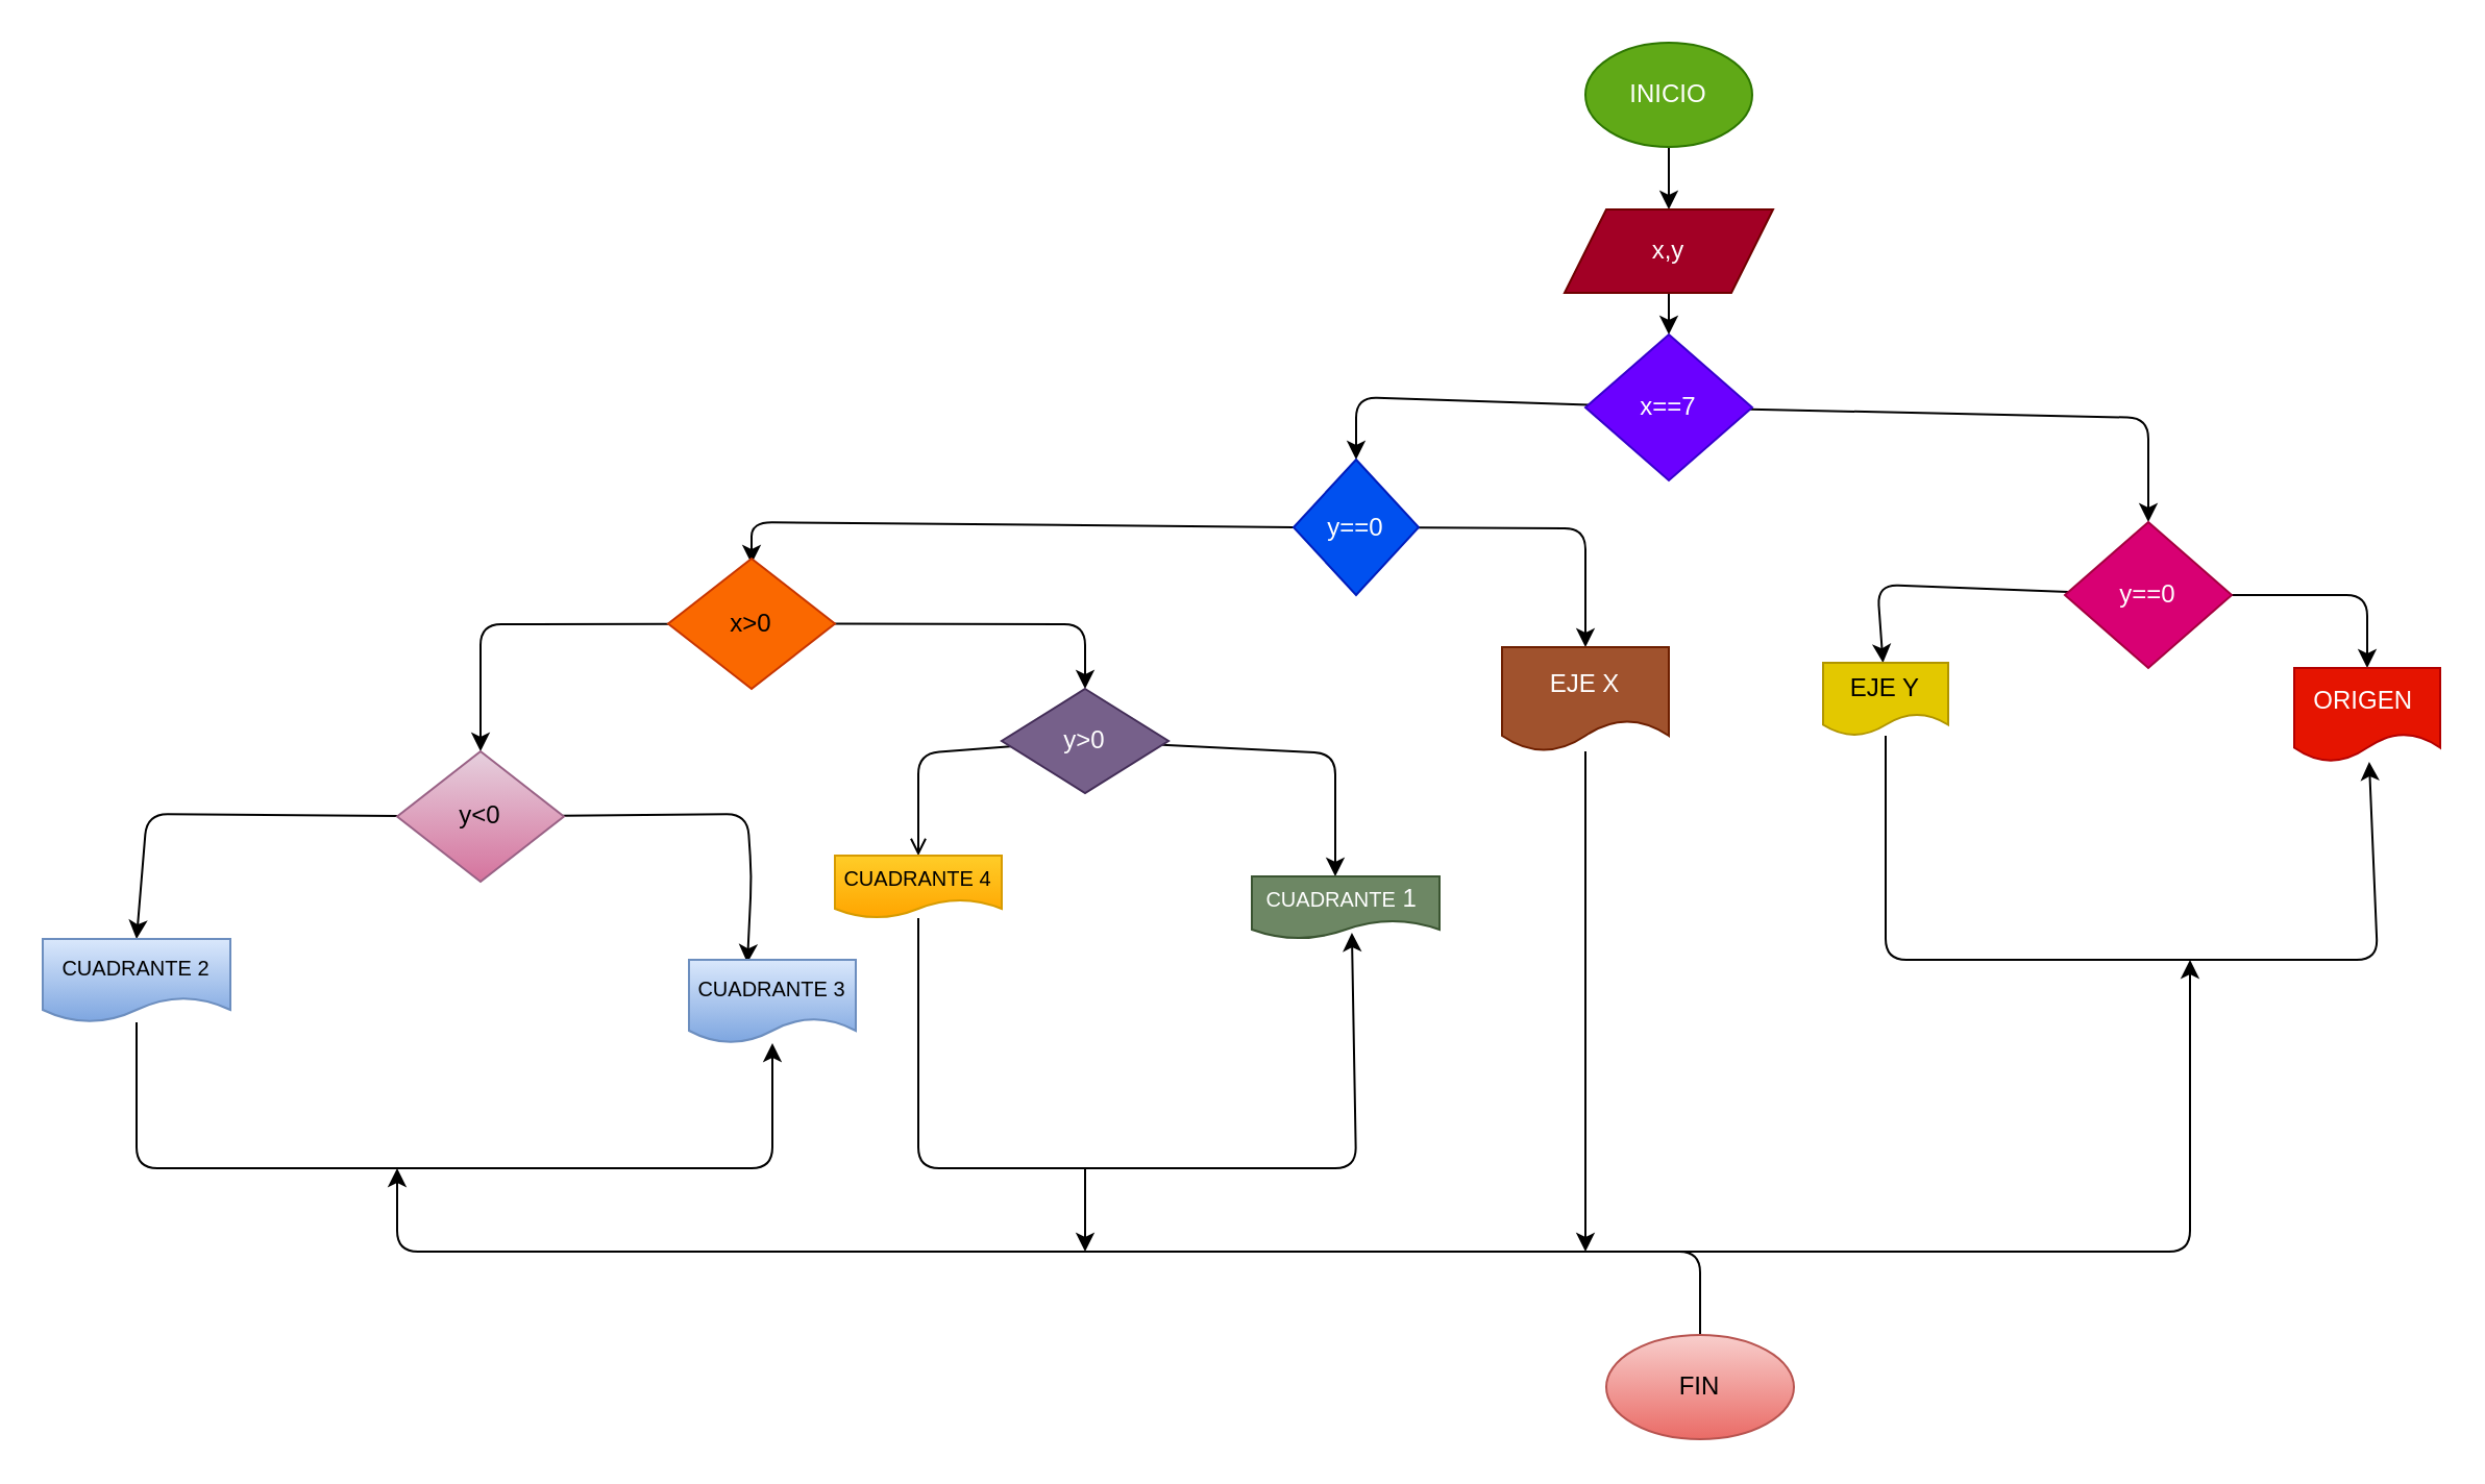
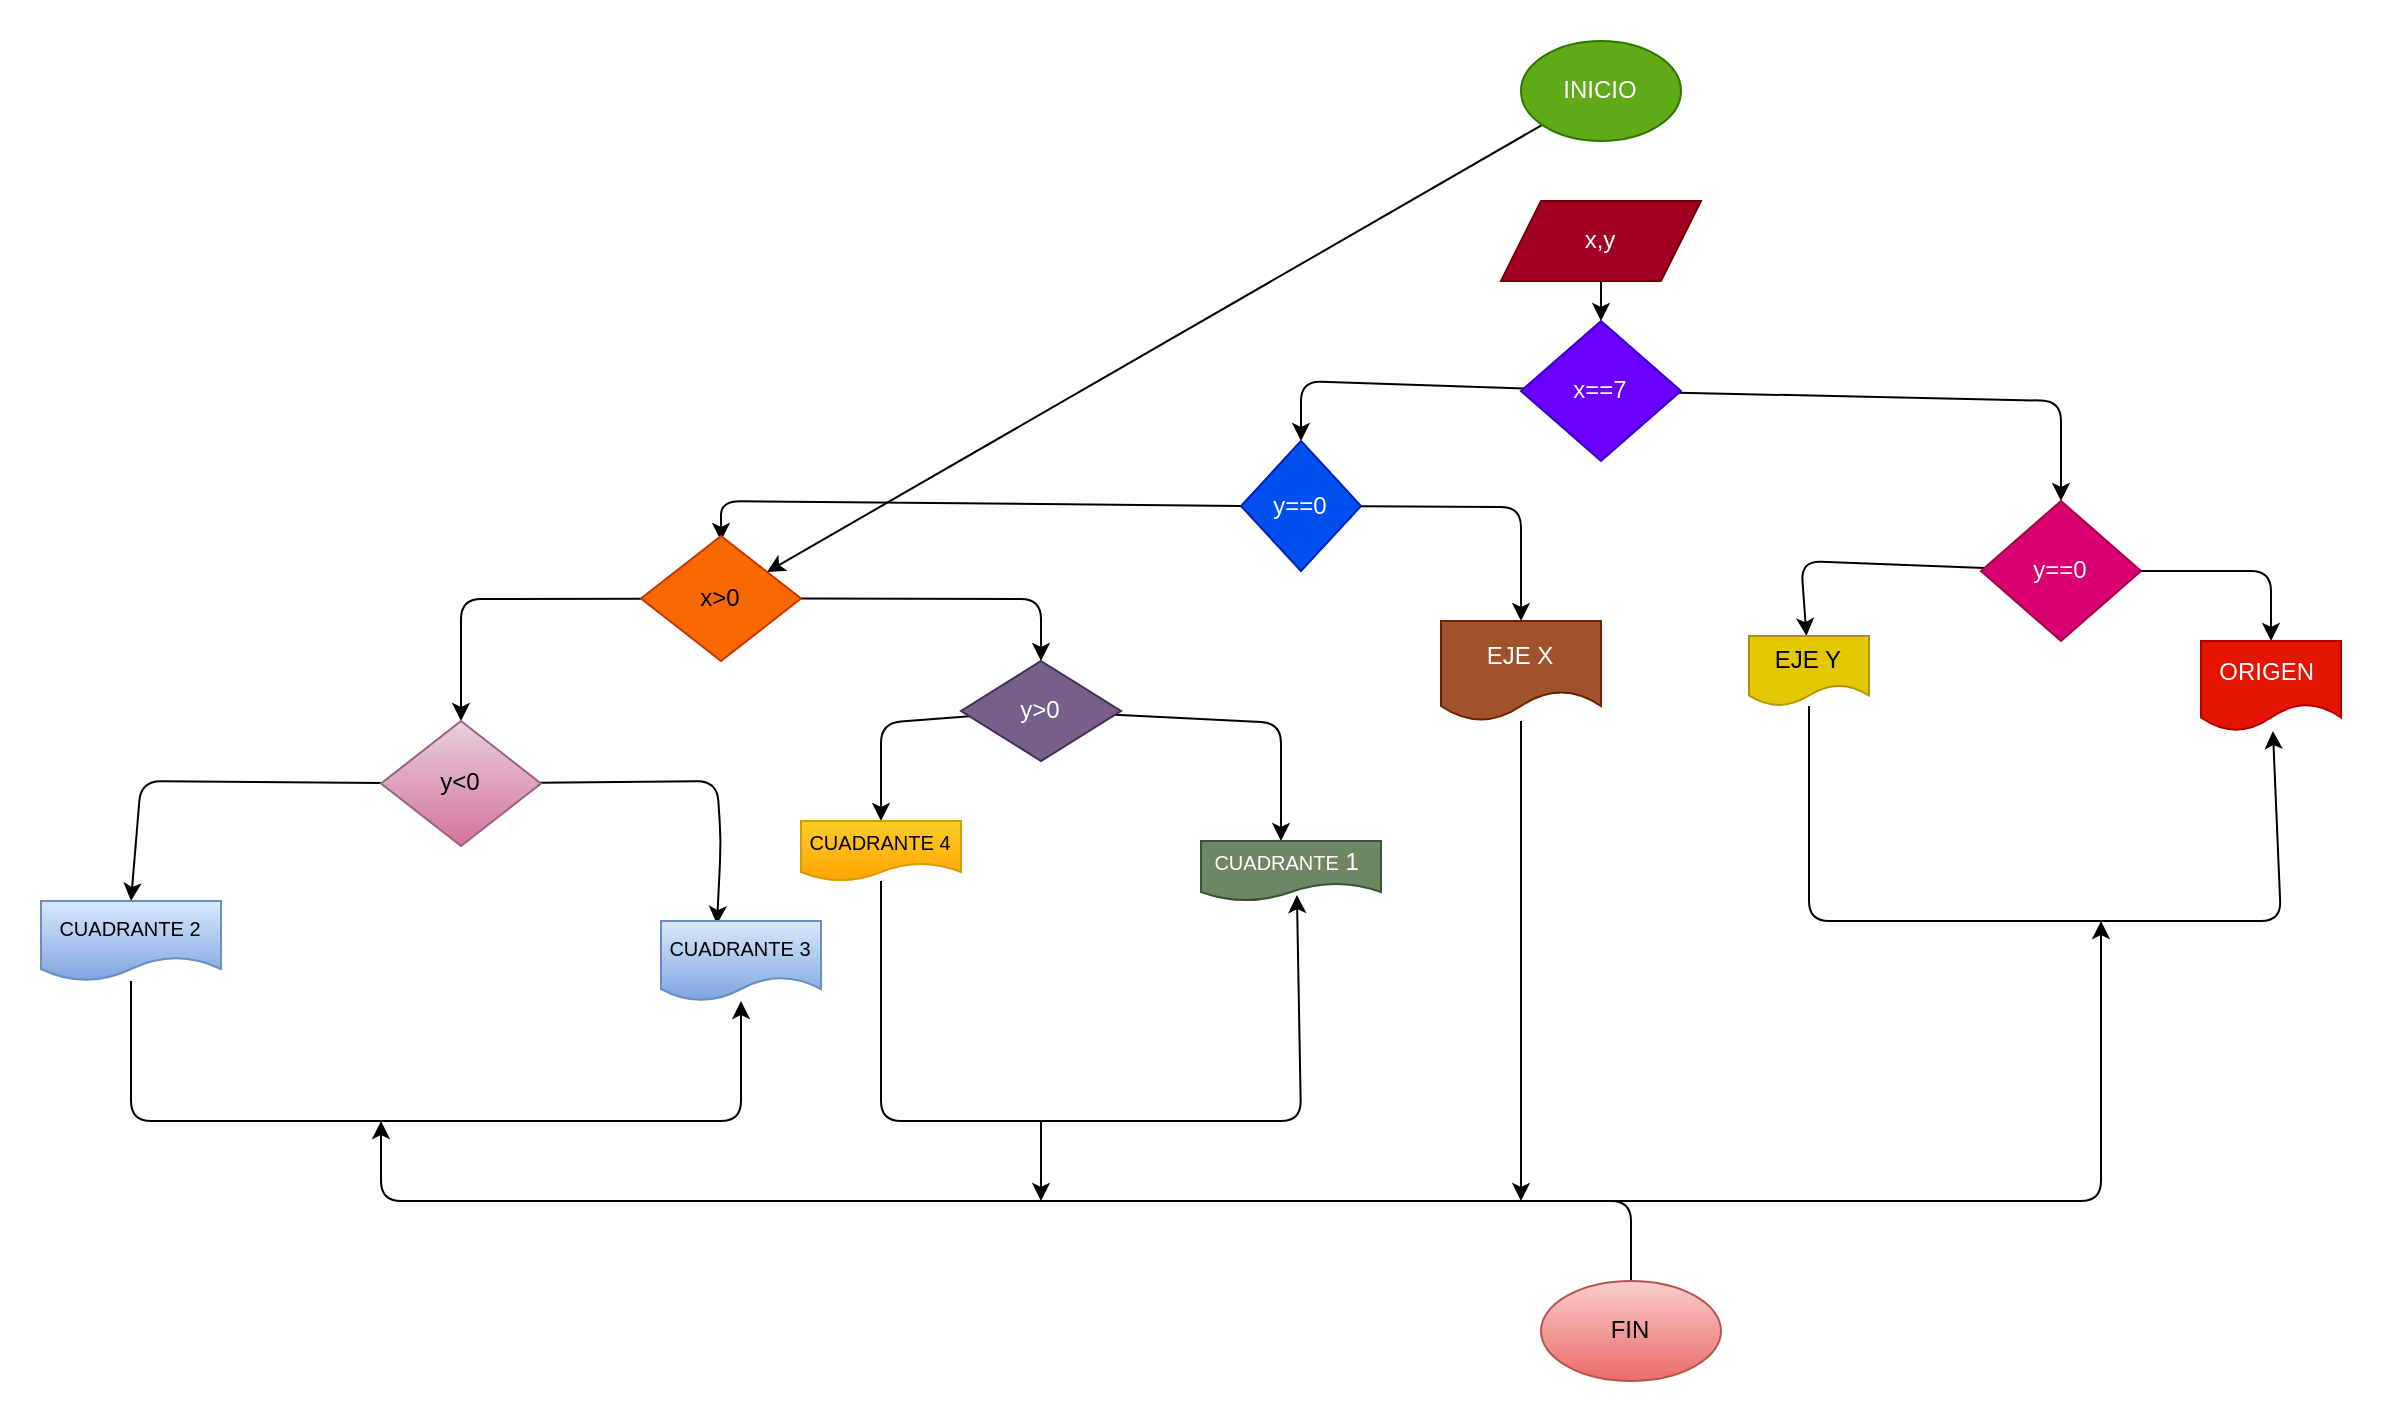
- <mxCell id="2" value="" style="edgeStyle=none;html=1;" edge="1" parent="1" source="3" target="5"><mxGeometry relative="1" as="geometry" /></mxCell>
+ <mxCell id="2" value="" style="edgeStyle=none;html=1;" edge="1" parent="1" source="3" target="14"><mxGeometry relative="1" as="geometry" /></mxCell>
- <mxCell id="21" value="" style="edgeStyle=none;html=1;endArrow=open;" edge="1" parent="1" source="23" target="25"><mxGeometry relative="1" as="geometry"><Array as="points"><mxPoint x="440" y="361" /></Array></mxGeometry></mxCell>
+ <mxCell id="21" value="" style="edgeStyle=none;html=1;" edge="1" parent="1" source="23" target="25"><mxGeometry relative="1" as="geometry"><Array as="points"><mxPoint x="440" y="361" /></Array></mxGeometry></mxCell>
